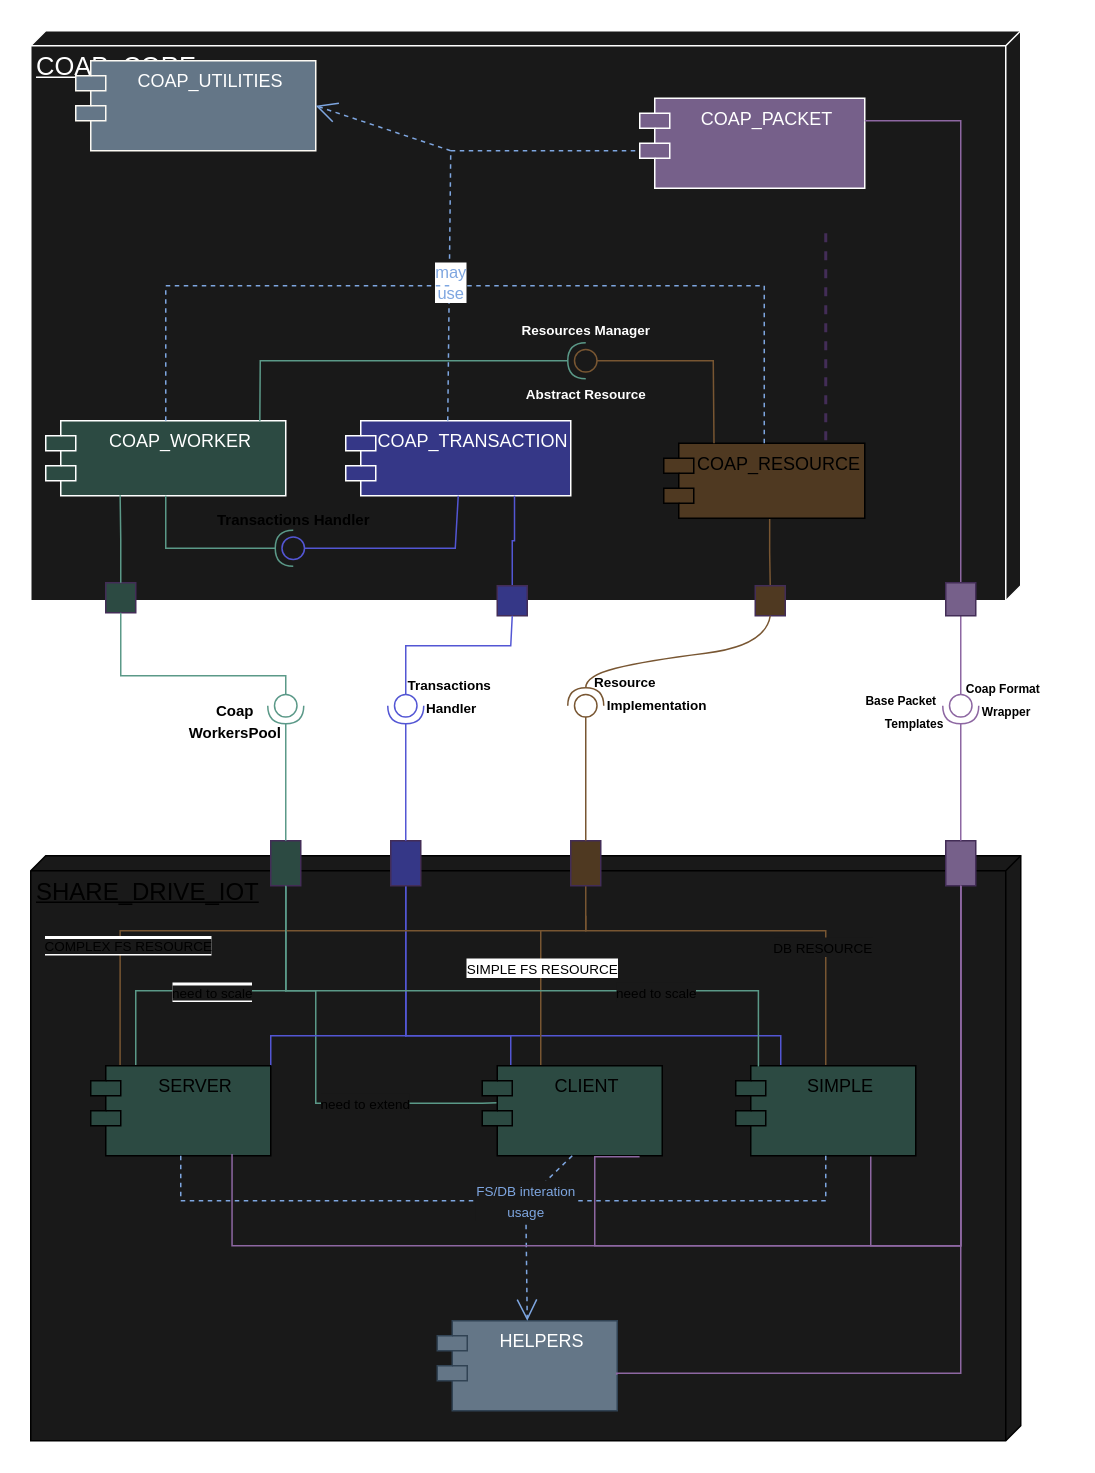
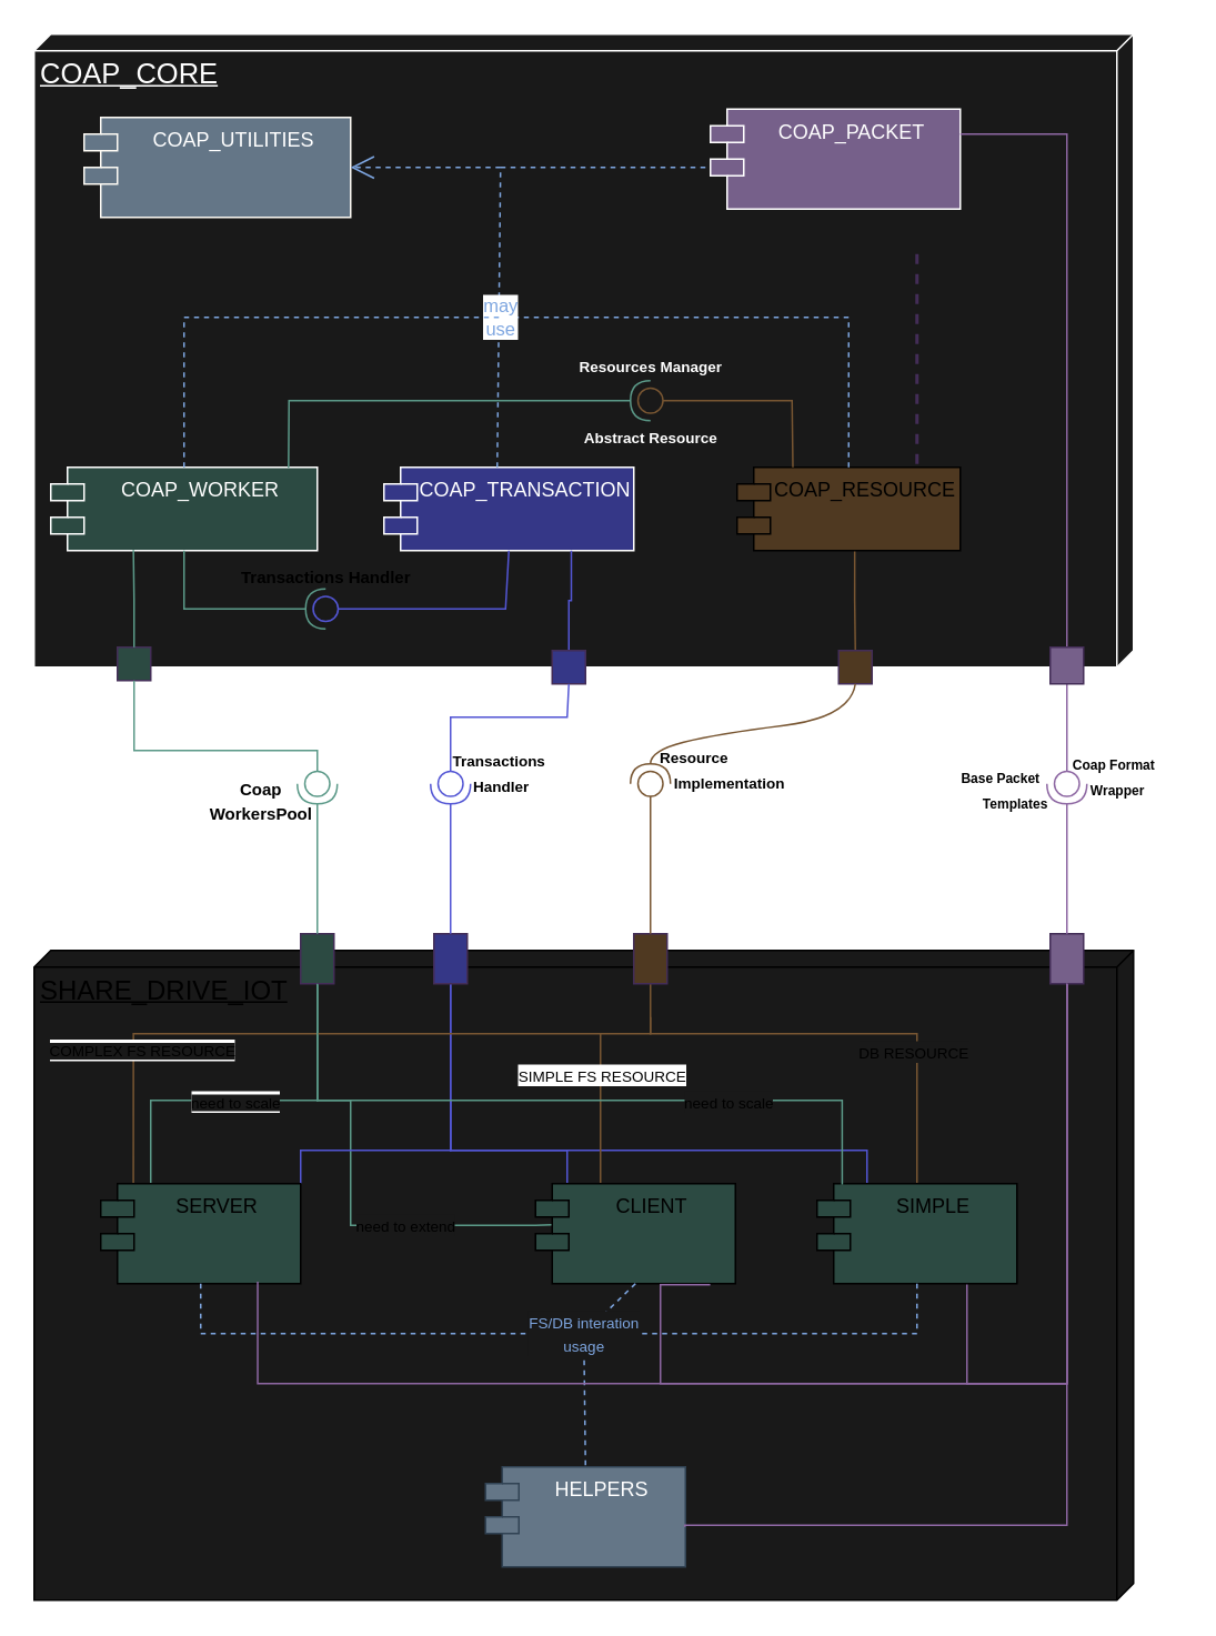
- <mxCell id="6" value="COAP_UTILITIES" style="shape=module;align=left;spacingLeft=20;align=center;verticalAlign=top;whiteSpace=wrap;html=1;fillColor=#647687;fontColor=#ffffff;strokeColor=#FCF9F3;" vertex="1" parent="1"><mxGeometry x="50" y="40" width="160" height="60" as="geometry" /></mxCell>
+ <mxCell id="6" value="COAP_UTILITIES" style="shape=module;align=left;spacingLeft=20;align=center;verticalAlign=top;whiteSpace=wrap;html=1;fillColor=#647687;fontColor=#ffffff;strokeColor=#FCF9F3;" vertex="1" parent="1"><mxGeometry x="50" y="70" width="160" height="60" as="geometry" /></mxCell>
- <mxCell id="8" value="COAP_RESOURCE" style="shape=module;align=left;spacingLeft=20;align=center;verticalAlign=top;whiteSpace=wrap;html=1;fillColor=#4F3921;" vertex="1" parent="1"><mxGeometry x="442" y="295" width="134" height="50" as="geometry" /></mxCell>
+ <mxCell id="8" value="COAP_RESOURCE" style="shape=module;align=left;spacingLeft=20;align=center;verticalAlign=top;whiteSpace=wrap;html=1;fillColor=#4F3921;" vertex="1" parent="1"><mxGeometry x="442" y="280" width="134" height="50" as="geometry" /></mxCell>
- <mxCell id="73" value="&lt;font style=&quot;font-size: 9px;&quot; color=&quot;#7ea6e0&quot;&gt;FS/DB interation&lt;br&gt;usage&lt;br&gt;&lt;/font&gt;" style="endArrow=open;endSize=12;dashed=1;html=1;rounded=0;entryX=0.5;entryY=0;entryDx=0;entryDy=0;fillColor=#647687;strokeColor=#7EA6E0;exitX=0.5;exitY=1;exitDx=0;exitDy=0;labelBackgroundColor=#191919;" edge="1" parent="1" source="64" target="68"><mxGeometry x="0.529" width="160" relative="1" as="geometry"><mxPoint x="98" y="710" as="sourcePoint" /><mxPoint x="10" y="530" as="targetPoint" /><Array as="points"><mxPoint x="120" y="800" /><mxPoint x="230" y="800" /><mxPoint x="350" y="800" /></Array><mxPoint as="offset" /></mxGeometry></mxCell>
+ <mxCell id="73" value="&lt;font style=&quot;font-size: 9px;&quot; color=&quot;#7ea6e0&quot;&gt;FS/DB interation&lt;br&gt;usage&lt;br&gt;&lt;/font&gt;" style="endArrow=none;endSize=12;dashed=1;html=1;rounded=0;entryX=0.5;entryY=0;entryDx=0;entryDy=0;fillColor=#647687;strokeColor=#7EA6E0;exitX=0.5;exitY=1;exitDx=0;exitDy=0;labelBackgroundColor=#191919;" edge="1" parent="1" source="64" target="68"><mxGeometry x="0.529" width="160" relative="1" as="geometry"><mxPoint x="98" y="710" as="sourcePoint" /><mxPoint x="10" y="530" as="targetPoint" /><Array as="points"><mxPoint x="120" y="800" /><mxPoint x="230" y="800" /><mxPoint x="350" y="800" /></Array><mxPoint as="offset" /></mxGeometry></mxCell>
